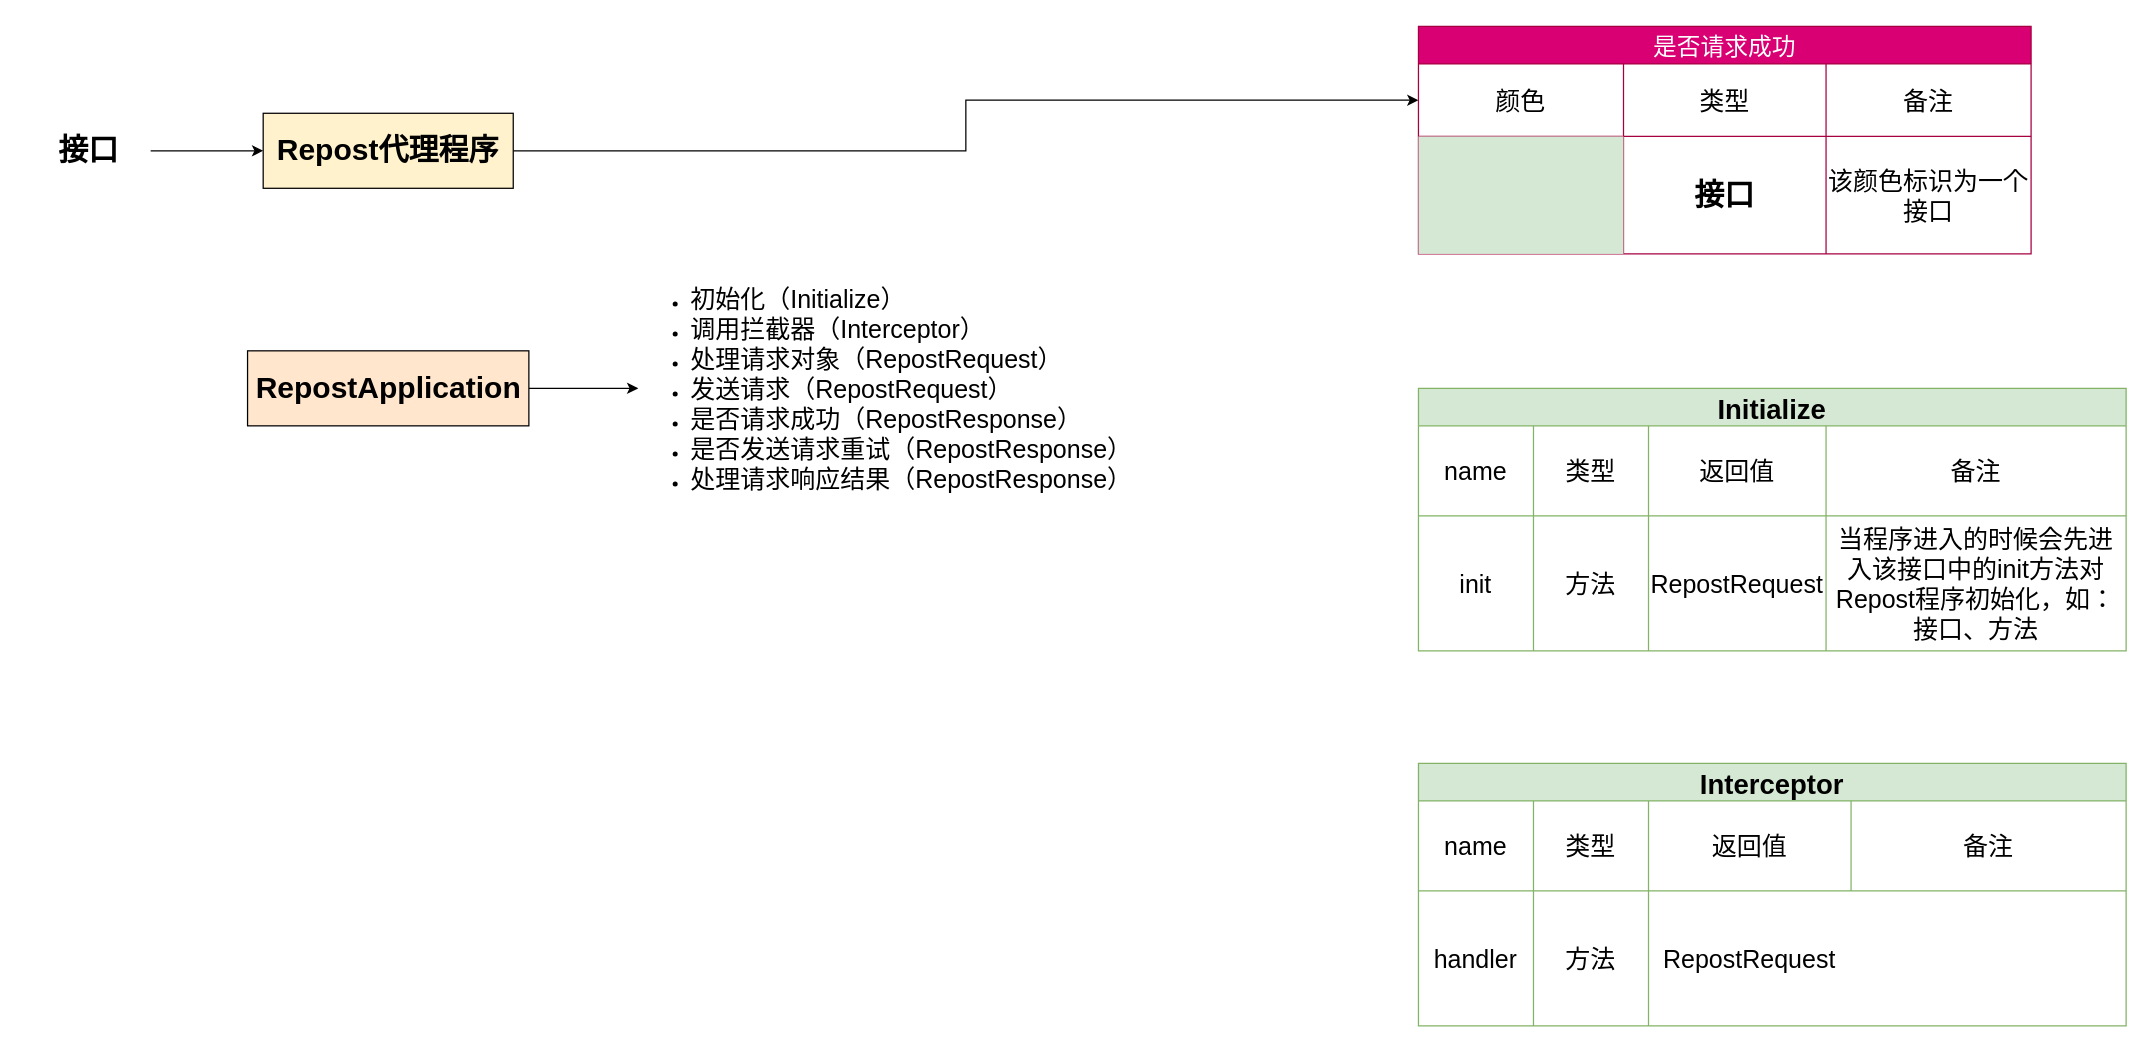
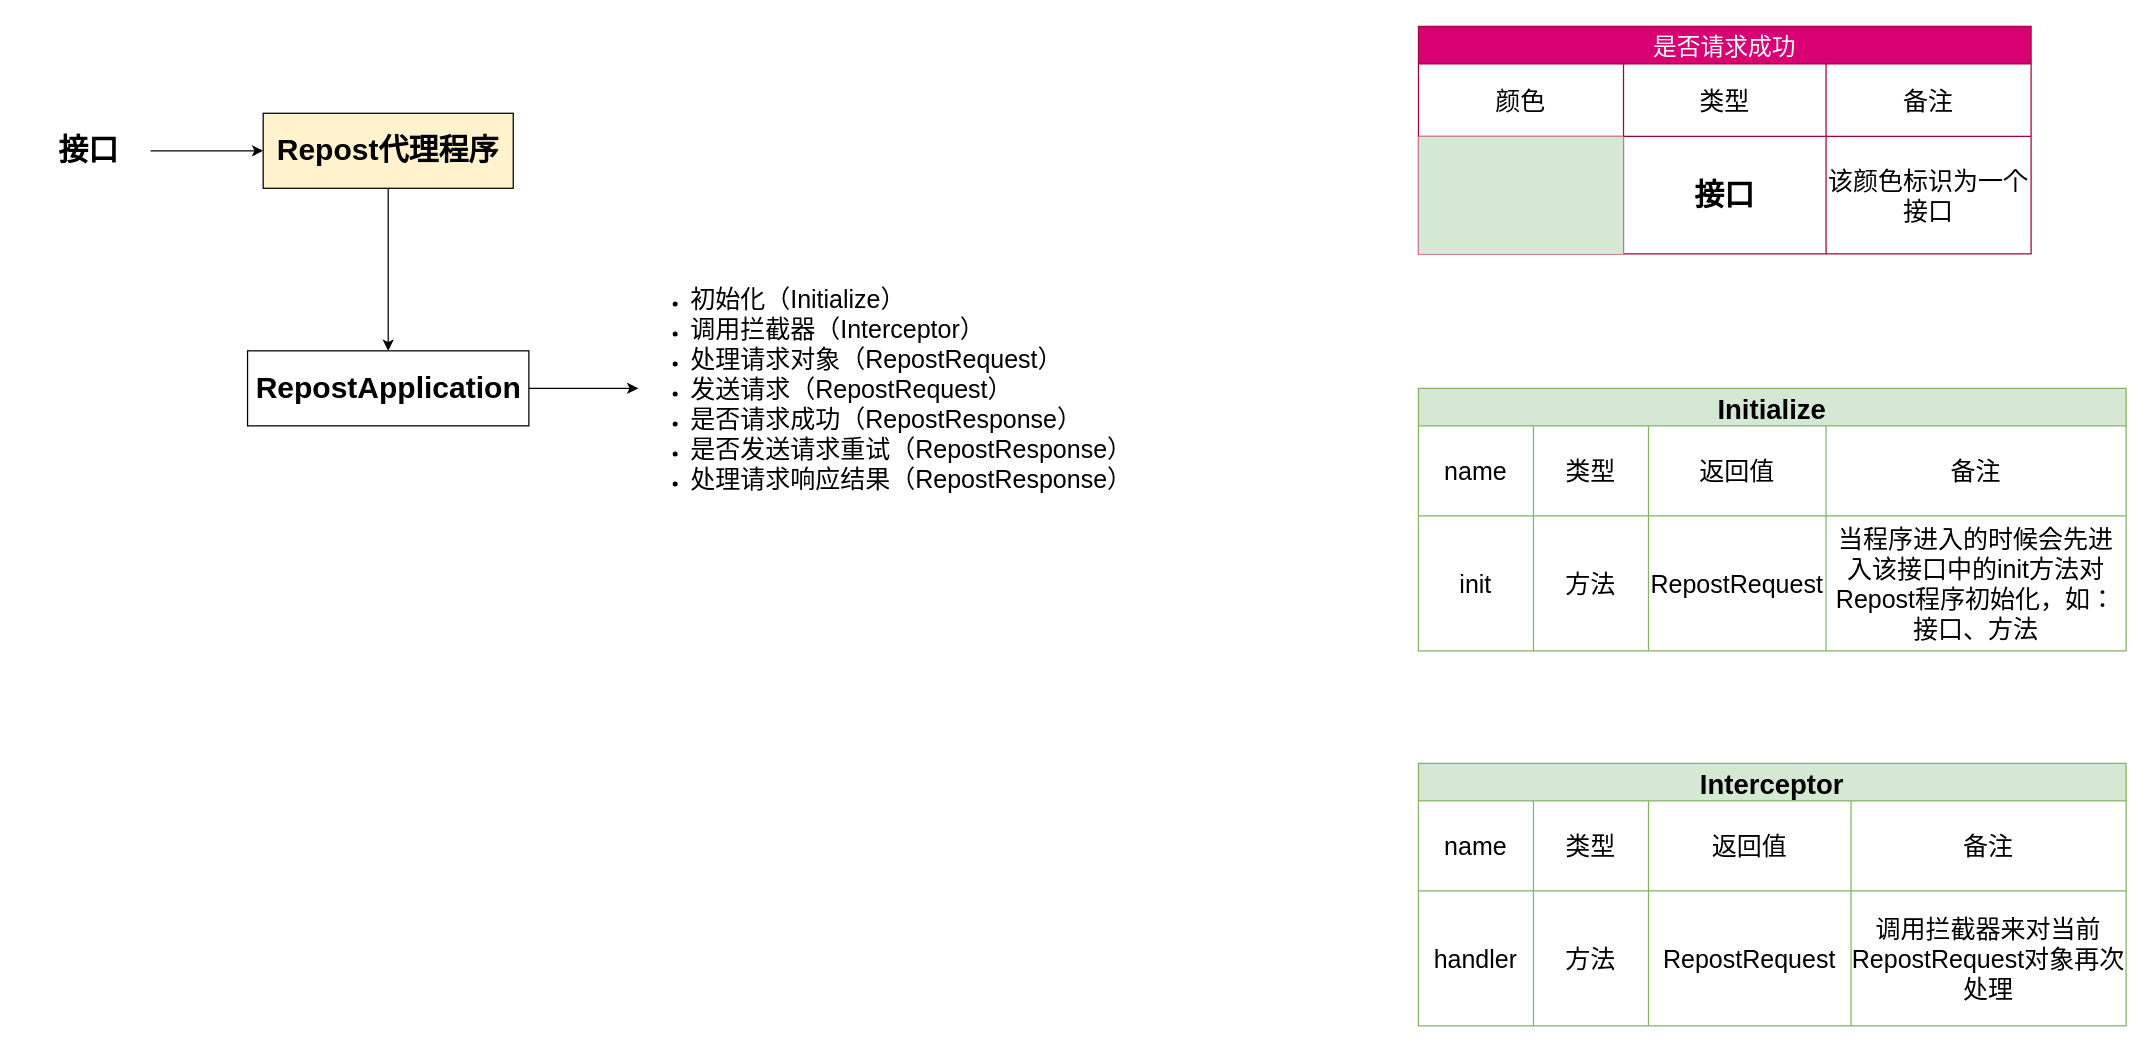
- <mxCell id="4" value="" style="edgeStyle=orthogonalEdgeStyle;rounded=0;orthogonalLoop=1;jettySize=auto;html=1;" parent="1" source="5" target="22" edge="1"><mxGeometry relative="1" as="geometry" /></mxCell>
+ <mxCell id="4" value="" style="edgeStyle=orthogonalEdgeStyle;rounded=0;orthogonalLoop=1;jettySize=auto;html=1;" parent="1" source="5" target="7" edge="1"><mxGeometry relative="1" as="geometry" /></mxCell>
- <mxCell id="7" value="&lt;h1&gt;RepostApplication&lt;/h1&gt;" style="whiteSpace=wrap;html=1;fillColor=#ffe6cc;" parent="1" vertex="1"><mxGeometry x="197.5" y="280" width="225" height="60" as="geometry" /></mxCell>
+ <mxCell id="7" value="&lt;h1&gt;RepostApplication&lt;/h1&gt;" style="whiteSpace=wrap;html=1;" parent="1" vertex="1"><mxGeometry x="197.5" y="280" width="225" height="60" as="geometry" /></mxCell>
+ <mxCell id="39" value="&lt;span style=&quot;font-size: 20px&quot;&gt;调用拦截器来对当前RepostRequest对象再次处理&lt;/span&gt;" style="shape=partialRectangle;html=1;whiteSpace=wrap;connectable=0;overflow=hidden;fillColor=none;top=0;left=0;bottom=0;right=0;pointerEvents=1;" parent="35" vertex="1"><mxGeometry x="346" width="220" height="108" as="geometry" /></mxCell>
